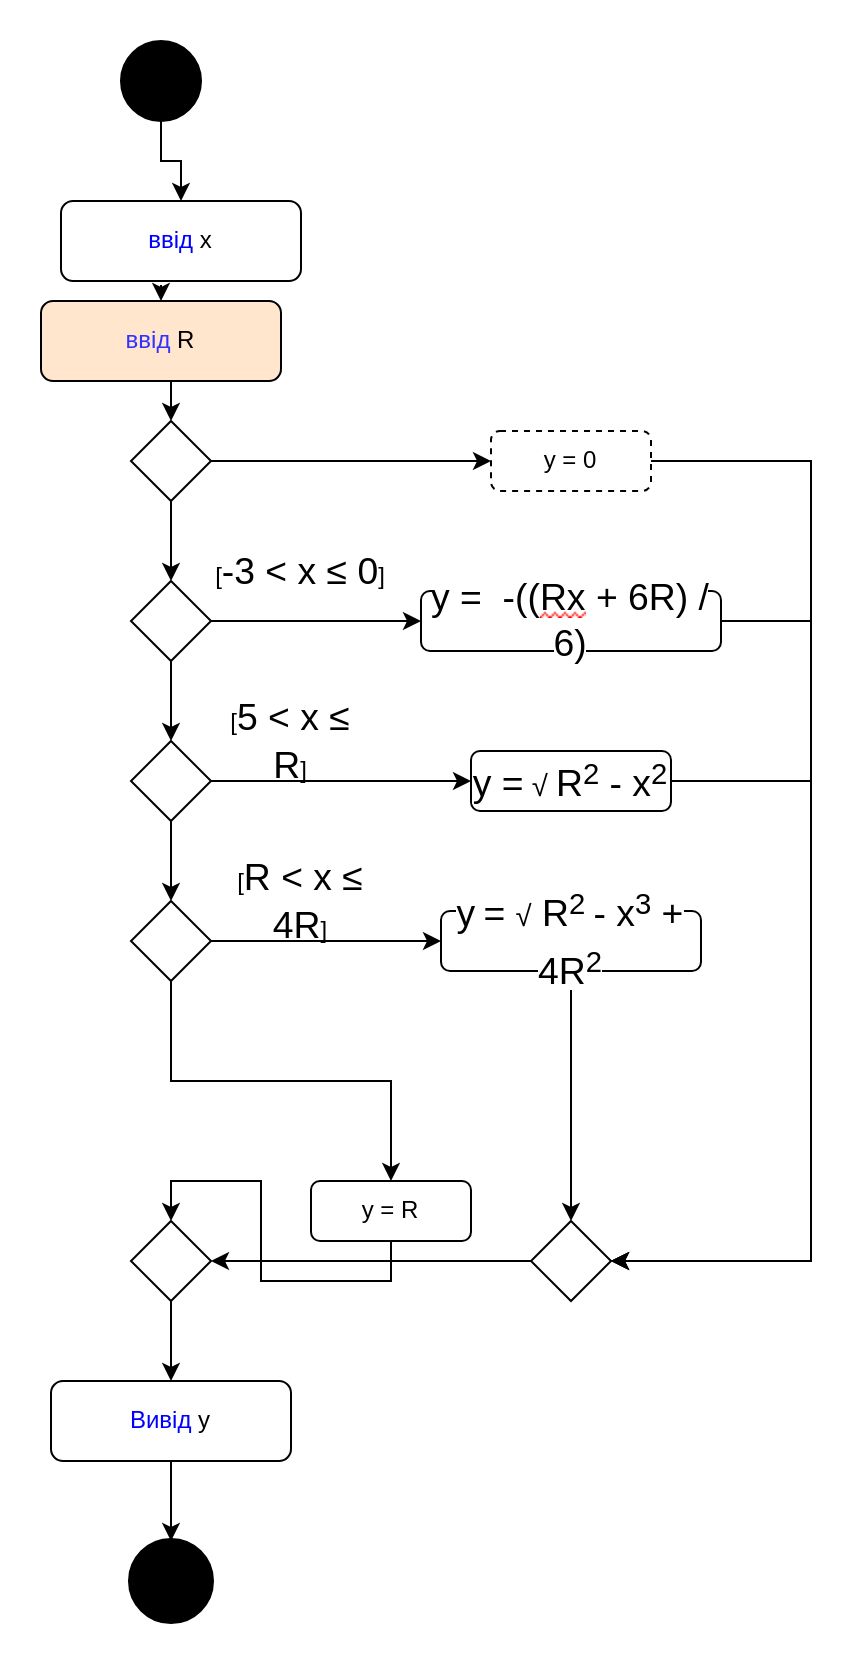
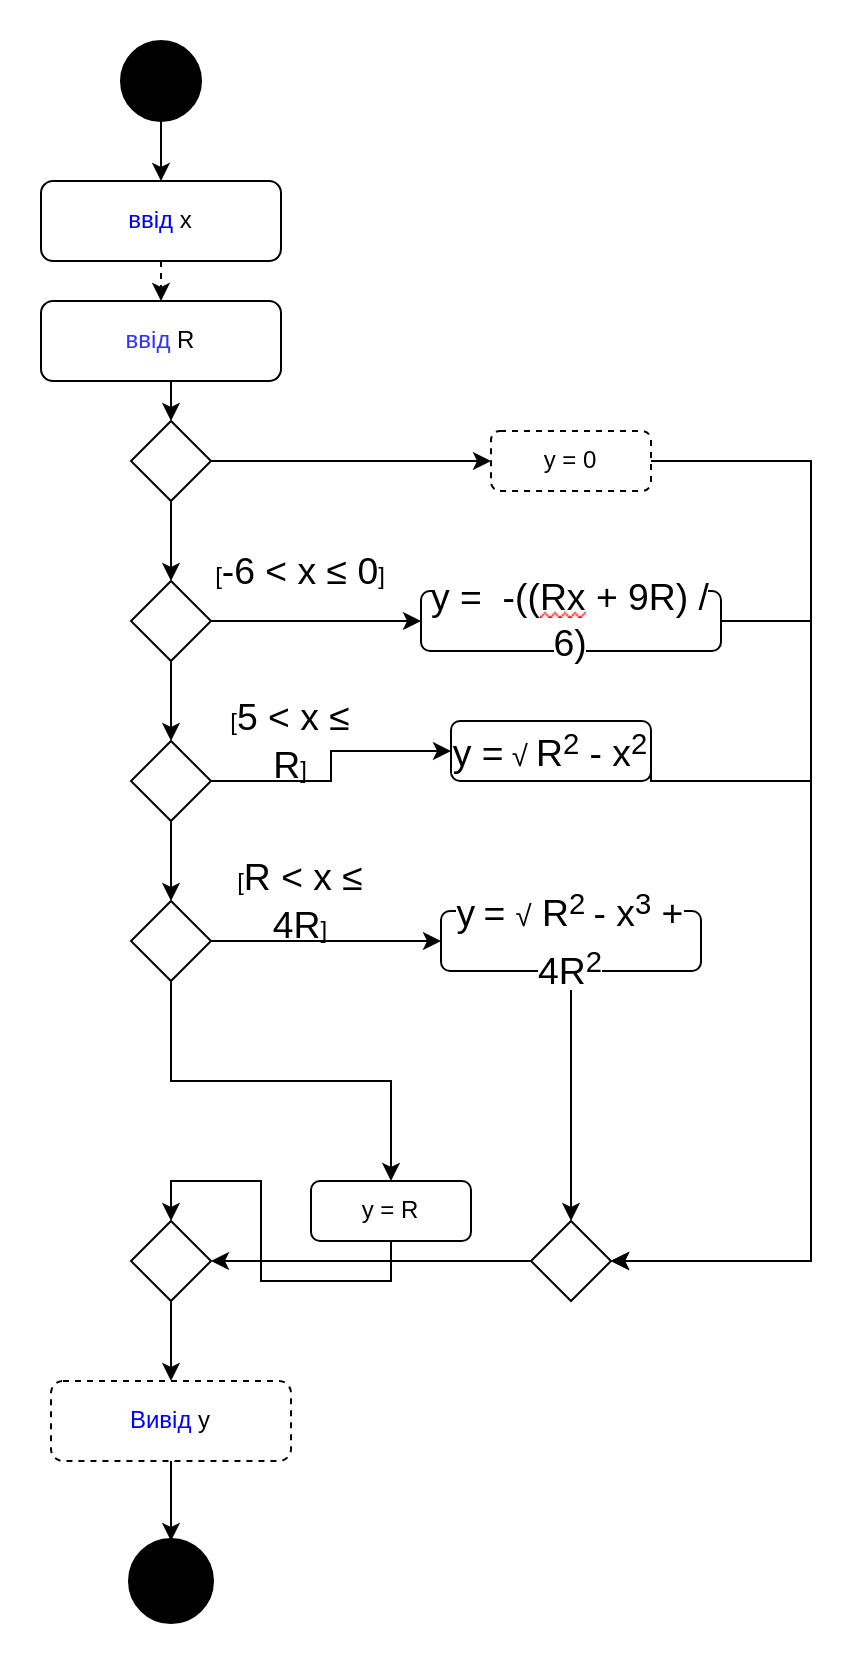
- <mxCell id="6" value="&lt;font color=&quot;#0000ff&quot;&gt;ввід&lt;/font&gt; x" style="rounded=1;whiteSpace=wrap;html=1;" vertex="1" parent="1"><mxGeometry x="30" y="100" width="120" height="40" as="geometry" /></mxCell>
+ <mxCell id="6" value="&lt;font color=&quot;#0000ff&quot;&gt;ввід&lt;/font&gt; x" style="rounded=1;whiteSpace=wrap;html=1;" vertex="1" parent="1"><mxGeometry x="20" y="90" width="120" height="40" as="geometry" /></mxCell>
- <mxCell id="8" value="&lt;font color=&quot;#3333ff&quot;&gt;ввід&lt;/font&gt; R" style="rounded=1;whiteSpace=wrap;html=1;fillColor=#ffe6cc;" vertex="1" parent="1"><mxGeometry x="20" y="150" width="120" height="40" as="geometry" /></mxCell>
+ <mxCell id="8" value="&lt;font color=&quot;#3333ff&quot;&gt;ввід&lt;/font&gt; R" style="rounded=1;whiteSpace=wrap;html=1;" vertex="1" parent="1"><mxGeometry x="20" y="150" width="120" height="40" as="geometry" /></mxCell>
- <mxCell id="37" value="[&lt;span lang=&quot;UK-UA&quot; class=&quot;TextRun  BCX0 SCXW211543582&quot; style=&quot;animation: 0s ease 0s 1 normal none running none ; appearance: none ; backface-visibility: visible ; background: none 0% 0% / auto repeat scroll padding-box border-box rgba(0 , 0 , 0 , 0) ; border-color: rgb(0 , 0 , 0) ; border-collapse: separate ; border-width: 0px ; border-style: none ; border-spacing: 0px ; border-radius: 0px ; box-shadow: none ; box-sizing: content-box ; caption-side: top ; clear: none ; clip: auto ; color: rgb(0 , 0 , 0) ; content: normal ; cursor: text ; direction: ltr ; display: inline ; empty-cells: show ; float: none ; font-family: &amp;#34;wordvisi_msfontservice&amp;#34; , &amp;#34;calibri&amp;#34; , &amp;#34;calibri_embeddedfont&amp;#34; , &amp;#34;calibri_msfontservice&amp;#34; , sans-serif ; font-size: 18.667px ; height: auto ; line-height: 23.742px ; list-style: outside none disc ; margin: 0px ; max-height: none ; max-width: none ; min-height: 0px ; min-width: 0px ; opacity: 1 ; outline: rgb(0 , 0 , 0) none 0px ; overflow: visible ; overflow-wrap: break-word ; padding: 0px ; perspective: none ; perspective-origin: 0px 0px ; position: static ; resize: none ; speak: normal ; table-layout: auto ; text-align: left ; text-indent: 47px ; text-overflow: clip ; text-shadow: none ; transform: none ; transform-origin: 0px 0px ; transform-style: flat ; transition: all 0s ease 0s ; unicode-bidi: normal ; vertical-align: baseline ; visibility: visible ; width: auto ; word-break: normal ; z-index: auto ; zoom: 1&quot;&gt;&lt;span class=&quot;NormalTextRun  BCX0 SCXW211543582&quot;&gt;-3 &amp;lt; x&amp;nbsp;≤ 0&lt;/span&gt;&lt;/span&gt;]" style="text;html=1;strokeColor=none;fillColor=none;align=center;verticalAlign=middle;whiteSpace=wrap;rounded=0;" vertex="1" parent="1"><mxGeometry x="90" y="275" width="120" height="20" as="geometry" /></mxCell>
+ <mxCell id="37" value="[&lt;span lang=&quot;UK-UA&quot; class=&quot;TextRun  BCX0 SCXW211543582&quot; style=&quot;animation: 0s ease 0s 1 normal none running none ; appearance: none ; backface-visibility: visible ; background: none 0% 0% / auto repeat scroll padding-box border-box rgba(0 , 0 , 0 , 0) ; border-color: rgb(0 , 0 , 0) ; border-collapse: separate ; border-width: 0px ; border-style: none ; border-spacing: 0px ; border-radius: 0px ; box-shadow: none ; box-sizing: content-box ; caption-side: top ; clear: none ; clip: auto ; color: rgb(0 , 0 , 0) ; content: normal ; cursor: text ; direction: ltr ; display: inline ; empty-cells: show ; float: none ; font-family: &amp;#34;wordvisi_msfontservice&amp;#34; , &amp;#34;calibri&amp;#34; , &amp;#34;calibri_embeddedfont&amp;#34; , &amp;#34;calibri_msfontservice&amp;#34; , sans-serif ; font-size: 18.667px ; height: auto ; line-height: 23.742px ; list-style: outside none disc ; margin: 0px ; max-height: none ; max-width: none ; min-height: 0px ; min-width: 0px ; opacity: 1 ; outline: rgb(0 , 0 , 0) none 0px ; overflow: visible ; overflow-wrap: break-word ; padding: 0px ; perspective: none ; perspective-origin: 0px 0px ; position: static ; resize: none ; speak: normal ; table-layout: auto ; text-align: left ; text-indent: 47px ; text-overflow: clip ; text-shadow: none ; transform: none ; transform-origin: 0px 0px ; transform-style: flat ; transition: all 0s ease 0s ; unicode-bidi: normal ; vertical-align: baseline ; visibility: visible ; width: auto ; word-break: normal ; z-index: auto ; zoom: 1&quot;&gt;&lt;span class=&quot;NormalTextRun  BCX0 SCXW211543582&quot;&gt;-6 &amp;lt; x&amp;nbsp;≤ 0&lt;/span&gt;&lt;/span&gt;]" style="text;html=1;strokeColor=none;fillColor=none;align=center;verticalAlign=middle;whiteSpace=wrap;rounded=0;" vertex="1" parent="1"><mxGeometry x="90" y="275" width="120" height="20" as="geometry" /></mxCell>
- <mxCell id="28" value="&lt;span class=&quot;NormalTextRun  BCX0 SCXW72562848&quot; style=&quot;margin: 0px ; padding: 0px ; color: rgb(0 , 0 , 0) ; font-family: &amp;#34;calibri&amp;#34; , &amp;#34;calibri_embeddedfont&amp;#34; , &amp;#34;calibri_msfontservice&amp;#34; , sans-serif ; font-size: 18.667px ; text-align: left ; text-indent: 47px ; background-color: rgb(255 , 255 , 255)&quot;&gt;y =&amp;nbsp; -((&lt;/span&gt;&lt;span class=&quot;SpellingError  BCX0 SCXW72562848&quot; style=&quot;margin: 0px ; padding: 0px ; background-repeat: repeat-x ; background-position: left bottom ; background-image: url(&amp;#34;data:image/gif;base64,R0lGODlhBQAEAJECAP////8AAAAAAAAAACH5BAEAAAIALAAAAAAFAAQAAAIIlGAXCCHrTCgAOw==&amp;#34;) ; border-bottom: 1px solid transparent ; color: rgb(0 , 0 , 0) ; font-family: &amp;#34;calibri&amp;#34; , &amp;#34;calibri_embeddedfont&amp;#34; , &amp;#34;calibri_msfontservice&amp;#34; , sans-serif ; font-size: 18.667px ; text-align: left ; text-indent: 47px ; background-color: rgb(255 , 255 , 255)&quot;&gt;Rx&lt;/span&gt;&lt;span class=&quot;NormalTextRun  BCX0 SCXW72562848&quot; style=&quot;margin: 0px ; padding: 0px ; color: rgb(0 , 0 , 0) ; font-family: &amp;#34;calibri&amp;#34; , &amp;#34;calibri_embeddedfont&amp;#34; , &amp;#34;calibri_msfontservice&amp;#34; , sans-serif ; font-size: 18.667px ; text-align: left ; text-indent: 47px ; background-color: rgb(255 , 255 , 255)&quot;&gt;&amp;nbsp;+ 6R) / 6)&lt;/span&gt;" style="rounded=1;whiteSpace=wrap;html=1;" vertex="1" parent="1"><mxGeometry x="210" y="295" width="150" height="30" as="geometry" /></mxCell>
+ <mxCell id="28" value="&lt;span class=&quot;NormalTextRun  BCX0 SCXW72562848&quot; style=&quot;margin: 0px ; padding: 0px ; color: rgb(0 , 0 , 0) ; font-family: &amp;#34;calibri&amp;#34; , &amp;#34;calibri_embeddedfont&amp;#34; , &amp;#34;calibri_msfontservice&amp;#34; , sans-serif ; font-size: 18.667px ; text-align: left ; text-indent: 47px ; background-color: rgb(255 , 255 , 255)&quot;&gt;y =&amp;nbsp; -((&lt;/span&gt;&lt;span class=&quot;SpellingError  BCX0 SCXW72562848&quot; style=&quot;margin: 0px ; padding: 0px ; background-repeat: repeat-x ; background-position: left bottom ; background-image: url(&amp;#34;data:image/gif;base64,R0lGODlhBQAEAJECAP////8AAAAAAAAAACH5BAEAAAIALAAAAAAFAAQAAAIIlGAXCCHrTCgAOw==&amp;#34;) ; border-bottom: 1px solid transparent ; color: rgb(0 , 0 , 0) ; font-family: &amp;#34;calibri&amp;#34; , &amp;#34;calibri_embeddedfont&amp;#34; , &amp;#34;calibri_msfontservice&amp;#34; , sans-serif ; font-size: 18.667px ; text-align: left ; text-indent: 47px ; background-color: rgb(255 , 255 , 255)&quot;&gt;Rx&lt;/span&gt;&lt;span class=&quot;NormalTextRun  BCX0 SCXW72562848&quot; style=&quot;margin: 0px ; padding: 0px ; color: rgb(0 , 0 , 0) ; font-family: &amp;#34;calibri&amp;#34; , &amp;#34;calibri_embeddedfont&amp;#34; , &amp;#34;calibri_msfontservice&amp;#34; , sans-serif ; font-size: 18.667px ; text-align: left ; text-indent: 47px ; background-color: rgb(255 , 255 , 255)&quot;&gt;&amp;nbsp;+ 9R) / 6)&lt;/span&gt;" style="rounded=1;whiteSpace=wrap;html=1;" vertex="1" parent="1"><mxGeometry x="210" y="295" width="150" height="30" as="geometry" /></mxCell>
- <mxCell id="30" value="&lt;span lang=&quot;UK-UA&quot; class=&quot;TextRun  BCX0 SCXW114619237&quot; style=&quot;margin: 0px ; padding: 0px ; color: rgb(0 , 0 , 0) ; text-align: left ; text-indent: 47px ; background-color: rgb(255 , 255 , 255) ; font-size: 14pt ; line-height: 23.742px ; font-family: &amp;#34;calibri&amp;#34; , &amp;#34;calibri_embeddedfont&amp;#34; , &amp;#34;calibri_msfontservice&amp;#34; , sans-serif&quot;&gt;&lt;span class=&quot;NormalTextRun  BCX0 SCXW114619237&quot; style=&quot;margin: 0px ; padding: 0px&quot;&gt;y =&lt;/span&gt;&lt;/span&gt;&lt;span lang=&quot;UK-UA&quot; class=&quot;TextRun  BCX0 SCXW114619237&quot; style=&quot;margin: 0px ; padding: 0px ; color: rgb(0 , 0 , 0) ; text-align: left ; text-indent: 47px ; background-color: rgb(255 , 255 , 255) ; font-size: 11pt ; line-height: 19.425px ; font-family: &amp;#34;calibri&amp;#34; , &amp;#34;calibri_embeddedfont&amp;#34; , &amp;#34;calibri_msfontservice&amp;#34; , sans-serif&quot;&gt;&lt;span class=&quot;NormalTextRun  BCX0 SCXW114619237&quot; style=&quot;margin: 0px ; padding: 0px&quot;&gt;&amp;nbsp;√&amp;nbsp;&lt;/span&gt;&lt;/span&gt;&lt;span lang=&quot;UK-UA&quot; class=&quot;TextRun  BCX0 SCXW114619237&quot; style=&quot;margin: 0px ; padding: 0px ; color: rgb(0 , 0 , 0) ; text-align: left ; text-indent: 47px ; background-color: rgb(255 , 255 , 255) ; font-size: 14pt ; line-height: 23.742px ; font-family: &amp;#34;calibri&amp;#34; , &amp;#34;calibri_embeddedfont&amp;#34; , &amp;#34;calibri_msfontservice&amp;#34; , sans-serif&quot;&gt;&lt;span class=&quot;NormalTextRun  BCX0 SCXW114619237&quot; style=&quot;margin: 0px ; padding: 0px&quot;&gt;R&lt;/span&gt;&lt;/span&gt;&lt;span lang=&quot;UK-UA&quot; class=&quot;TextRun  BCX0 SCXW114619237&quot; style=&quot;margin: 0px ; padding: 0px ; color: rgb(0 , 0 , 0) ; text-align: left ; text-indent: 47px ; background-color: rgb(255 , 255 , 255) ; font-size: 11pt ; line-height: 23.742px ; font-family: &amp;#34;calibri&amp;#34; , &amp;#34;calibri_embeddedfont&amp;#34; , &amp;#34;calibri_msfontservice&amp;#34; , sans-serif&quot;&gt;&lt;span class=&quot;NormalTextRun Superscript  BCX0 SCXW114619237&quot; style=&quot;margin: 0px ; padding: 0px ; vertical-align: super&quot;&gt;2&lt;/span&gt;&lt;/span&gt;&lt;span lang=&quot;UK-UA&quot; class=&quot;TextRun  BCX0 SCXW114619237&quot; style=&quot;margin: 0px ; padding: 0px ; color: rgb(0 , 0 , 0) ; text-align: left ; text-indent: 47px ; background-color: rgb(255 , 255 , 255) ; font-size: 14pt ; line-height: 23.742px ; font-family: &amp;#34;calibri&amp;#34; , &amp;#34;calibri_embeddedfont&amp;#34; , &amp;#34;calibri_msfontservice&amp;#34; , sans-serif&quot;&gt;&lt;span class=&quot;NormalTextRun  BCX0 SCXW114619237&quot; style=&quot;margin: 0px ; padding: 0px&quot;&gt;&amp;nbsp;- x&lt;/span&gt;&lt;/span&gt;&lt;span lang=&quot;UK-UA&quot; class=&quot;TextRun  BCX0 SCXW114619237&quot; style=&quot;margin: 0px ; padding: 0px ; color: rgb(0 , 0 , 0) ; text-align: left ; text-indent: 47px ; background-color: rgb(255 , 255 , 255) ; font-size: 11pt ; line-height: 23.742px ; font-family: &amp;#34;calibri&amp;#34; , &amp;#34;calibri_embeddedfont&amp;#34; , &amp;#34;calibri_msfontservice&amp;#34; , sans-serif&quot;&gt;&lt;span class=&quot;NormalTextRun Superscript  BCX0 SCXW114619237&quot; style=&quot;margin: 0px ; padding: 0px ; vertical-align: super&quot;&gt;2&lt;/span&gt;&lt;/span&gt;" style="rounded=1;whiteSpace=wrap;html=1;" vertex="1" parent="1"><mxGeometry x="235" y="375" width="100" height="30" as="geometry" /></mxCell>
+ <mxCell id="30" value="&lt;span lang=&quot;UK-UA&quot; class=&quot;TextRun  BCX0 SCXW114619237&quot; style=&quot;margin: 0px ; padding: 0px ; color: rgb(0 , 0 , 0) ; text-align: left ; text-indent: 47px ; background-color: rgb(255 , 255 , 255) ; font-size: 14pt ; line-height: 23.742px ; font-family: &amp;#34;calibri&amp;#34; , &amp;#34;calibri_embeddedfont&amp;#34; , &amp;#34;calibri_msfontservice&amp;#34; , sans-serif&quot;&gt;&lt;span class=&quot;NormalTextRun  BCX0 SCXW114619237&quot; style=&quot;margin: 0px ; padding: 0px&quot;&gt;y =&lt;/span&gt;&lt;/span&gt;&lt;span lang=&quot;UK-UA&quot; class=&quot;TextRun  BCX0 SCXW114619237&quot; style=&quot;margin: 0px ; padding: 0px ; color: rgb(0 , 0 , 0) ; text-align: left ; text-indent: 47px ; background-color: rgb(255 , 255 , 255) ; font-size: 11pt ; line-height: 19.425px ; font-family: &amp;#34;calibri&amp;#34; , &amp;#34;calibri_embeddedfont&amp;#34; , &amp;#34;calibri_msfontservice&amp;#34; , sans-serif&quot;&gt;&lt;span class=&quot;NormalTextRun  BCX0 SCXW114619237&quot; style=&quot;margin: 0px ; padding: 0px&quot;&gt;&amp;nbsp;√&amp;nbsp;&lt;/span&gt;&lt;/span&gt;&lt;span lang=&quot;UK-UA&quot; class=&quot;TextRun  BCX0 SCXW114619237&quot; style=&quot;margin: 0px ; padding: 0px ; color: rgb(0 , 0 , 0) ; text-align: left ; text-indent: 47px ; background-color: rgb(255 , 255 , 255) ; font-size: 14pt ; line-height: 23.742px ; font-family: &amp;#34;calibri&amp;#34; , &amp;#34;calibri_embeddedfont&amp;#34; , &amp;#34;calibri_msfontservice&amp;#34; , sans-serif&quot;&gt;&lt;span class=&quot;NormalTextRun  BCX0 SCXW114619237&quot; style=&quot;margin: 0px ; padding: 0px&quot;&gt;R&lt;/span&gt;&lt;/span&gt;&lt;span lang=&quot;UK-UA&quot; class=&quot;TextRun  BCX0 SCXW114619237&quot; style=&quot;margin: 0px ; padding: 0px ; color: rgb(0 , 0 , 0) ; text-align: left ; text-indent: 47px ; background-color: rgb(255 , 255 , 255) ; font-size: 11pt ; line-height: 23.742px ; font-family: &amp;#34;calibri&amp;#34; , &amp;#34;calibri_embeddedfont&amp;#34; , &amp;#34;calibri_msfontservice&amp;#34; , sans-serif&quot;&gt;&lt;span class=&quot;NormalTextRun Superscript  BCX0 SCXW114619237&quot; style=&quot;margin: 0px ; padding: 0px ; vertical-align: super&quot;&gt;2&lt;/span&gt;&lt;/span&gt;&lt;span lang=&quot;UK-UA&quot; class=&quot;TextRun  BCX0 SCXW114619237&quot; style=&quot;margin: 0px ; padding: 0px ; color: rgb(0 , 0 , 0) ; text-align: left ; text-indent: 47px ; background-color: rgb(255 , 255 , 255) ; font-size: 14pt ; line-height: 23.742px ; font-family: &amp;#34;calibri&amp;#34; , &amp;#34;calibri_embeddedfont&amp;#34; , &amp;#34;calibri_msfontservice&amp;#34; , sans-serif&quot;&gt;&lt;span class=&quot;NormalTextRun  BCX0 SCXW114619237&quot; style=&quot;margin: 0px ; padding: 0px&quot;&gt;&amp;nbsp;- x&lt;/span&gt;&lt;/span&gt;&lt;span lang=&quot;UK-UA&quot; class=&quot;TextRun  BCX0 SCXW114619237&quot; style=&quot;margin: 0px ; padding: 0px ; color: rgb(0 , 0 , 0) ; text-align: left ; text-indent: 47px ; background-color: rgb(255 , 255 , 255) ; font-size: 11pt ; line-height: 23.742px ; font-family: &amp;#34;calibri&amp;#34; , &amp;#34;calibri_embeddedfont&amp;#34; , &amp;#34;calibri_msfontservice&amp;#34; , sans-serif&quot;&gt;&lt;span class=&quot;NormalTextRun Superscript  BCX0 SCXW114619237&quot; style=&quot;margin: 0px ; padding: 0px ; vertical-align: super&quot;&gt;2&lt;/span&gt;&lt;/span&gt;" style="rounded=1;whiteSpace=wrap;html=1;" vertex="1" parent="1"><mxGeometry x="225" y="360" width="100" height="30" as="geometry" /></mxCell>
- <mxCell id="36" value="&lt;font color=&quot;#0000ff&quot;&gt;Вивід&lt;/font&gt; y" style="rounded=1;whiteSpace=wrap;html=1;" vertex="1" parent="1"><mxGeometry x="25" y="690" width="120" height="40" as="geometry" /></mxCell>
+ <mxCell id="36" value="&lt;font color=&quot;#0000ff&quot;&gt;Вивід&lt;/font&gt; y" style="rounded=1;whiteSpace=wrap;html=1;dashed=1;" vertex="1" parent="1"><mxGeometry x="25" y="690" width="120" height="40" as="geometry" /></mxCell>
